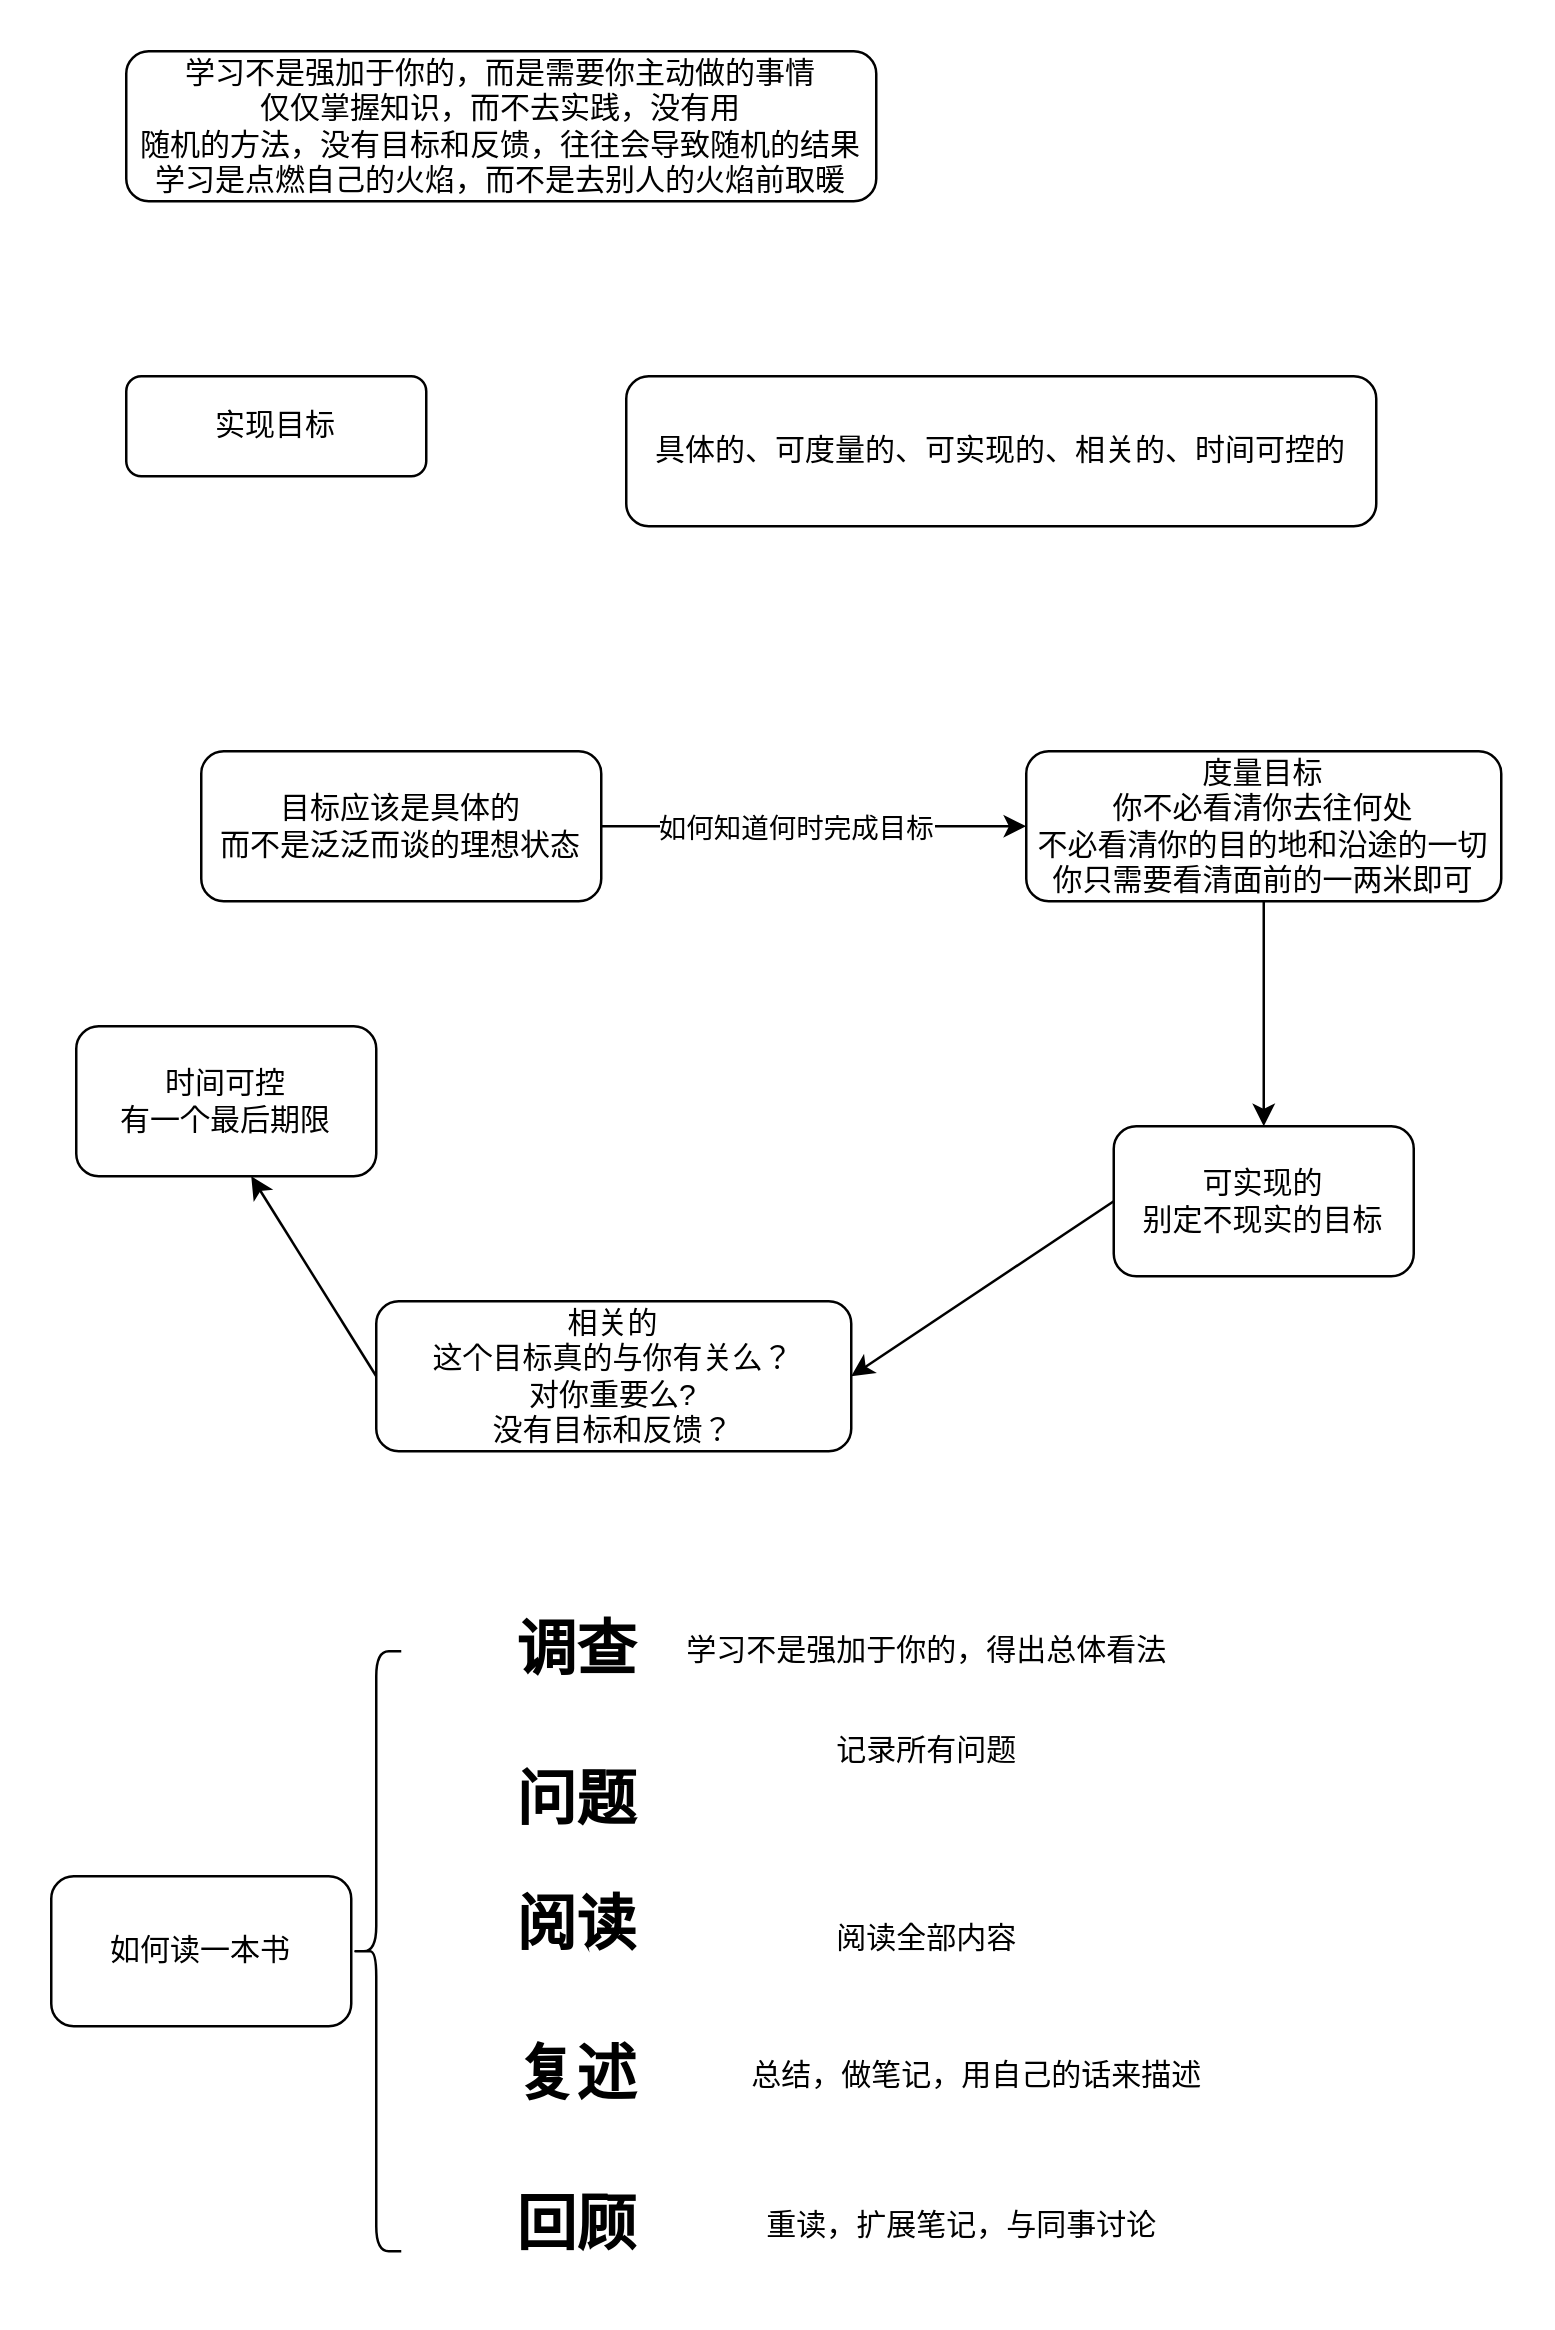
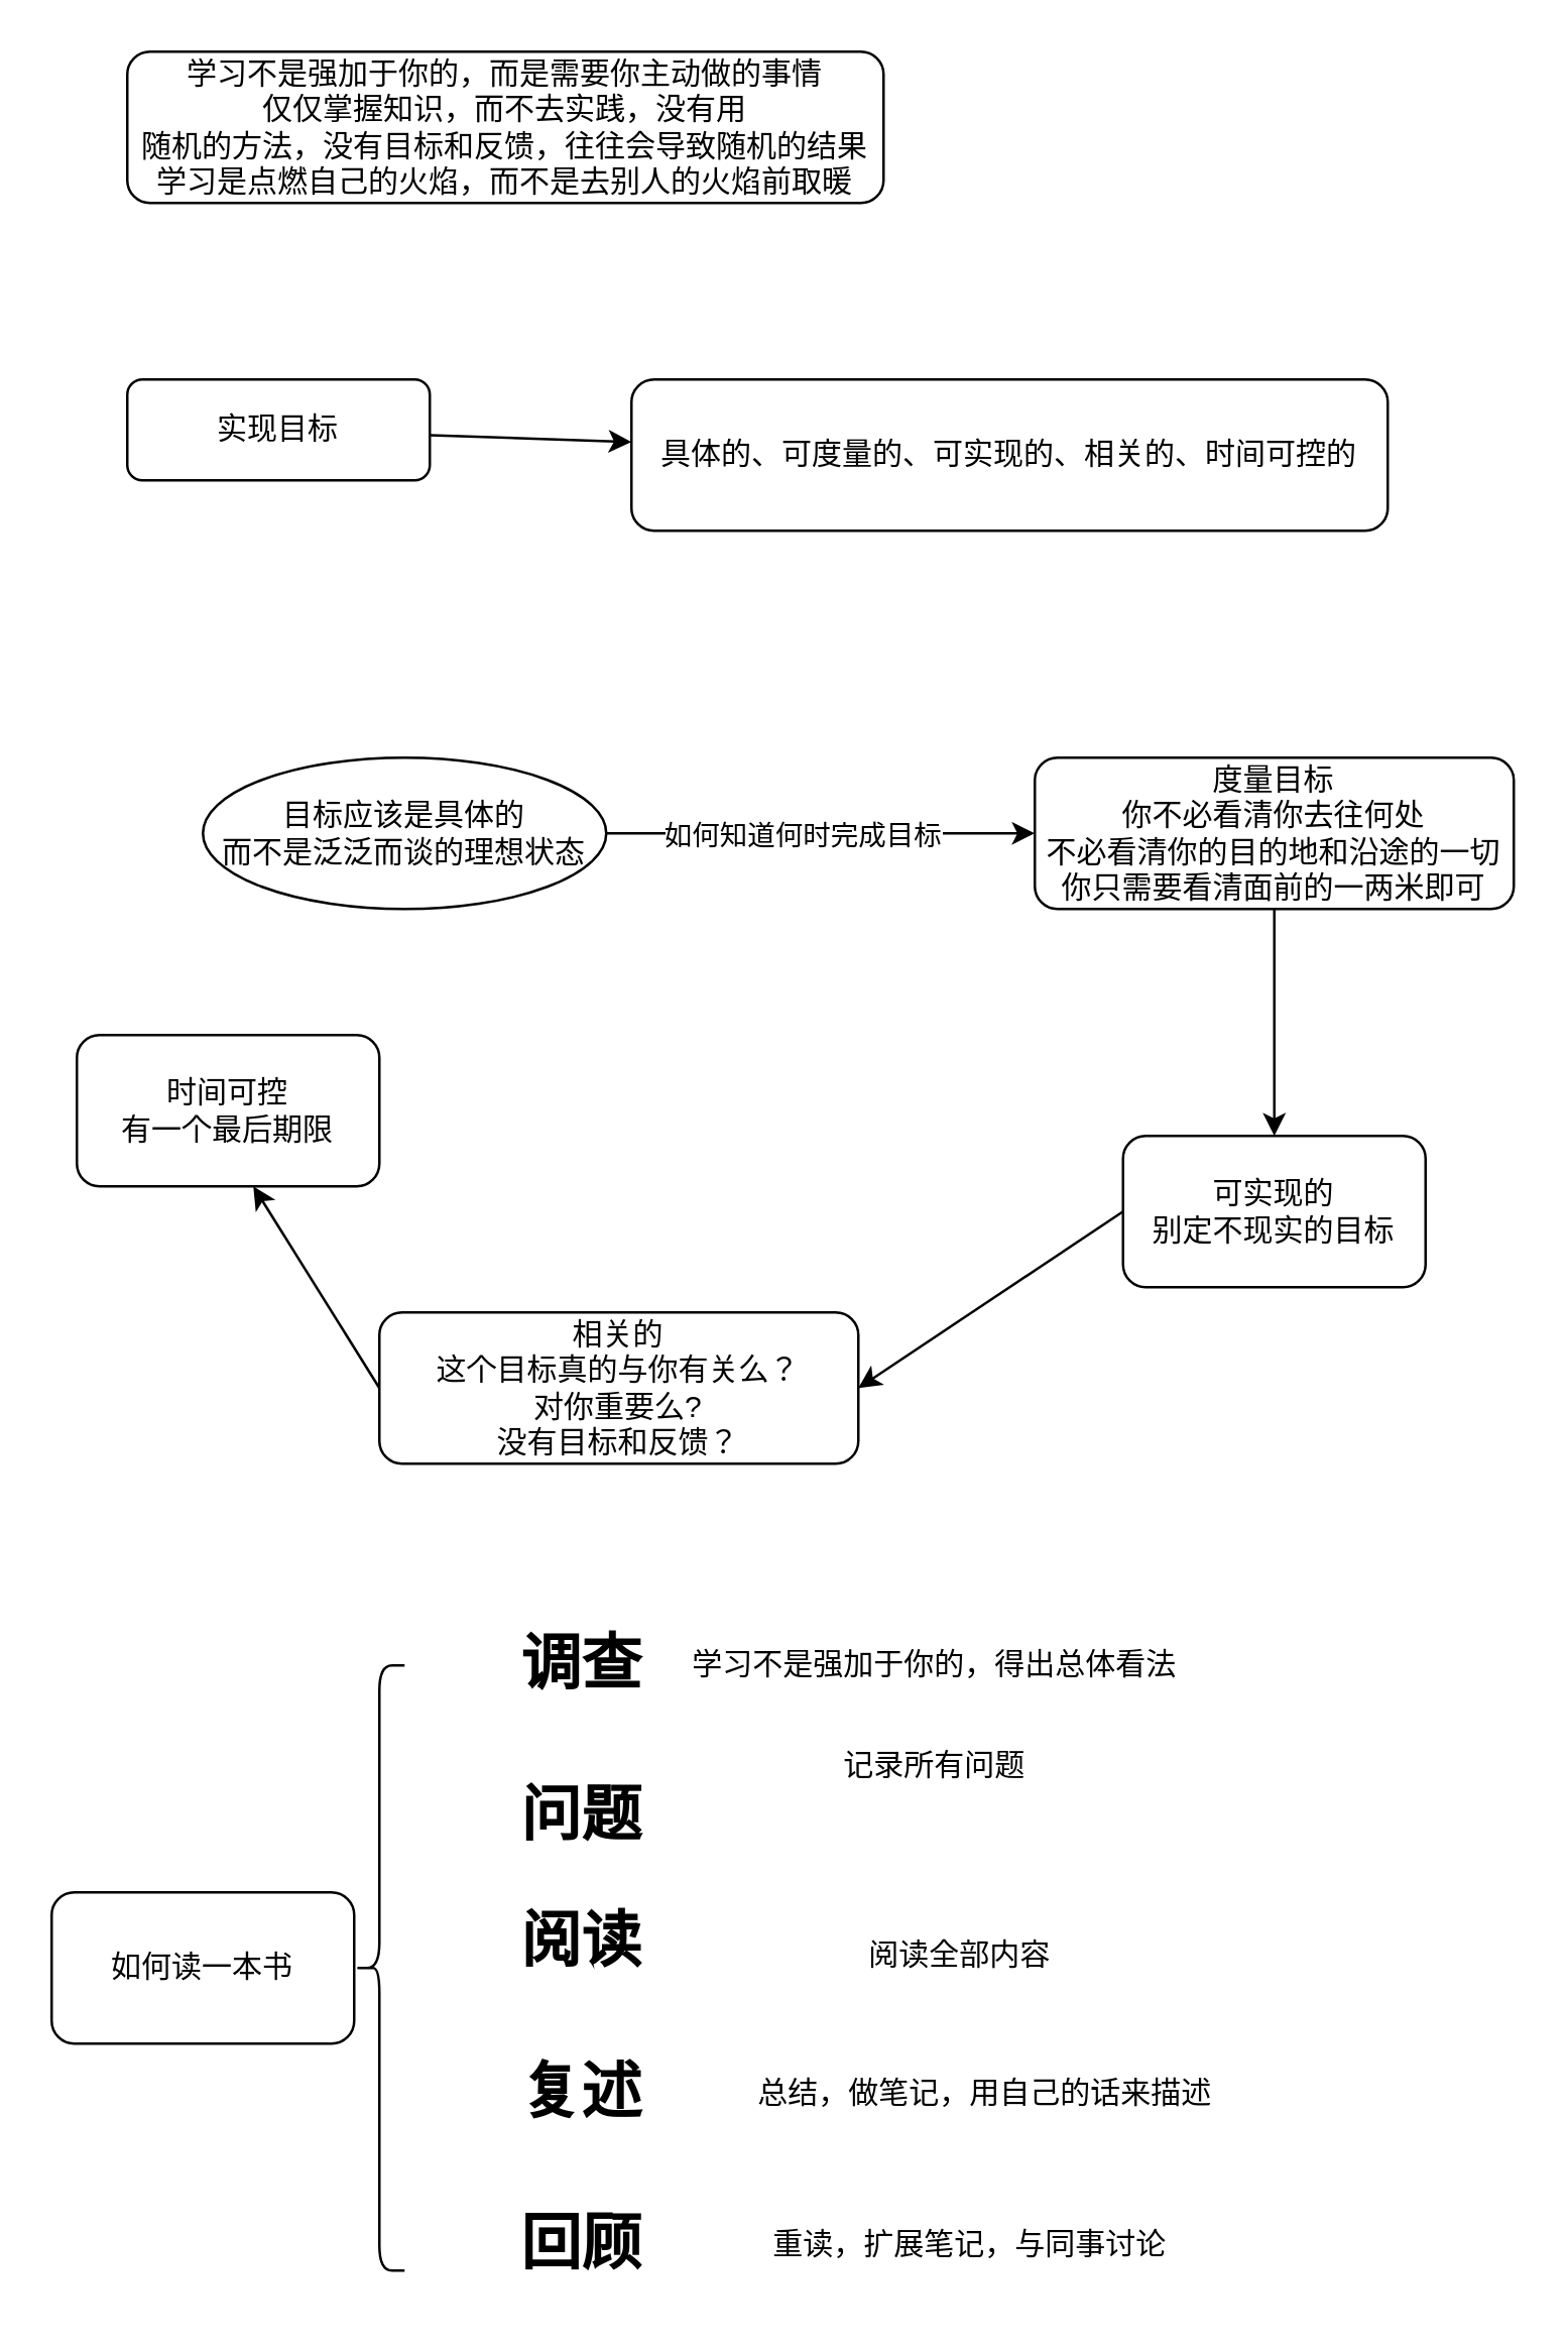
+ <mxCell id="3" value="" style="edgeStyle=none;html=1;" edge="1" parent="1" source="4" target="5"><mxGeometry relative="1" as="geometry" /></mxCell>
- <mxCell id="8" value="目标应该是具体的&lt;br&gt;而不是泛泛而谈的理想状态" style="rounded=1;whiteSpace=wrap;html=1;" vertex="1" parent="1"><mxGeometry x="80" y="300" width="160" height="60" as="geometry" /></mxCell>
+ <mxCell id="8" value="目标应该是具体的&lt;br&gt;而不是泛泛而谈的理想状态" style="ellipse;whiteSpace=wrap;html=1;" vertex="1" parent="1"><mxGeometry x="80" y="300" width="160" height="60" as="geometry" /></mxCell>
- <mxCell id="24" value="阅读全部内容" style="text;html=1;align=center;verticalAlign=middle;resizable=0;points=[];autosize=1;strokeColor=none;fillColor=none;" vertex="1" parent="1"><mxGeometry x="320" y="760" width="100" height="30" as="geometry" /></mxCell>
+ <mxCell id="24" value="阅读全部内容" style="text;html=1;align=center;verticalAlign=middle;resizable=0;points=[];autosize=1;strokeColor=none;fillColor=none;" vertex="1" parent="1"><mxGeometry x="330" y="760" width="100" height="30" as="geometry" /></mxCell>
